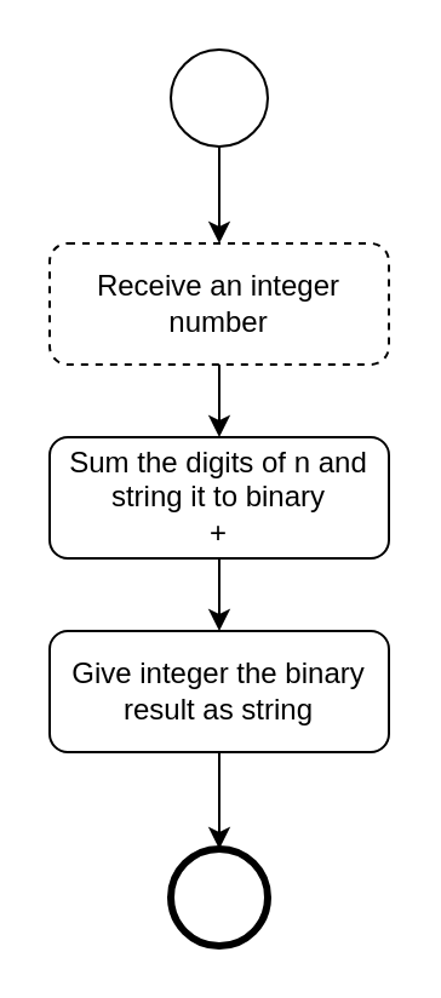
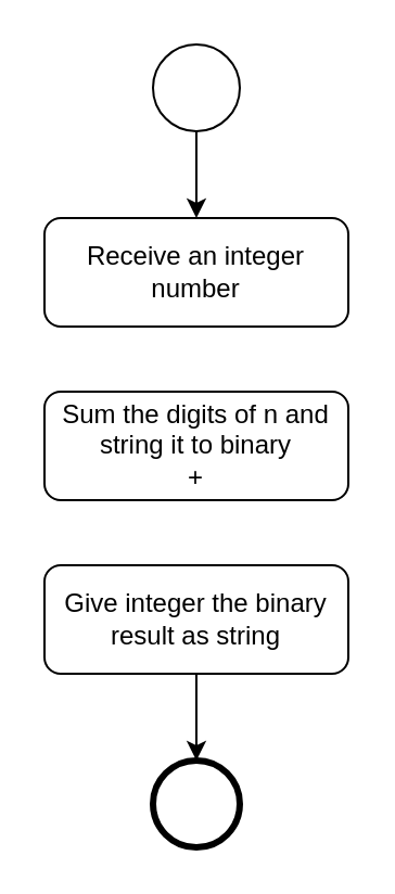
- <mxCell id="3" value="Receive an integer number" style="rounded=1;whiteSpace=wrap;html=1;dashed=1;" vertex="1" parent="1"><mxGeometry x="20" y="100" width="140" height="50" as="geometry" /></mxCell>
+ <mxCell id="3" value="Receive an integer number" style="rounded=1;whiteSpace=wrap;html=1;" vertex="1" parent="1"><mxGeometry x="20" y="100" width="140" height="50" as="geometry" /></mxCell>
- <mxCell id="8" value="" style="endArrow=classic;html=1;rounded=0;exitX=0.5;exitY=1;exitDx=0;exitDy=0;entryX=0.5;entryY=0;entryDx=0;entryDy=0;" edge="1" parent="1" source="3" target="4"><mxGeometry width="50" height="50" relative="1" as="geometry"><mxPoint x="100" y="70" as="sourcePoint" /><mxPoint x="100" y="110" as="targetPoint" /></mxGeometry></mxCell>
- <mxCell id="9" value="" style="endArrow=classic;html=1;rounded=0;exitX=0.5;exitY=1;exitDx=0;exitDy=0;entryX=0.5;entryY=0;entryDx=0;entryDy=0;" edge="1" parent="1" source="4" target="5"><mxGeometry width="50" height="50" relative="1" as="geometry"><mxPoint x="100" y="160" as="sourcePoint" /><mxPoint x="100" y="190" as="targetPoint" /></mxGeometry></mxCell>
